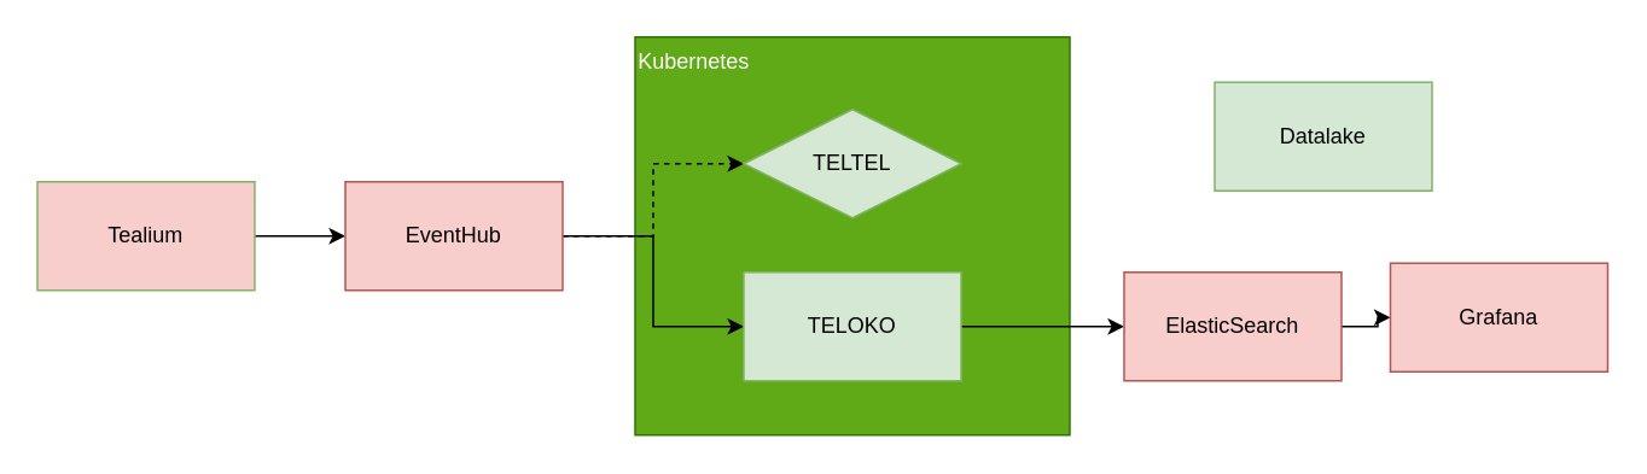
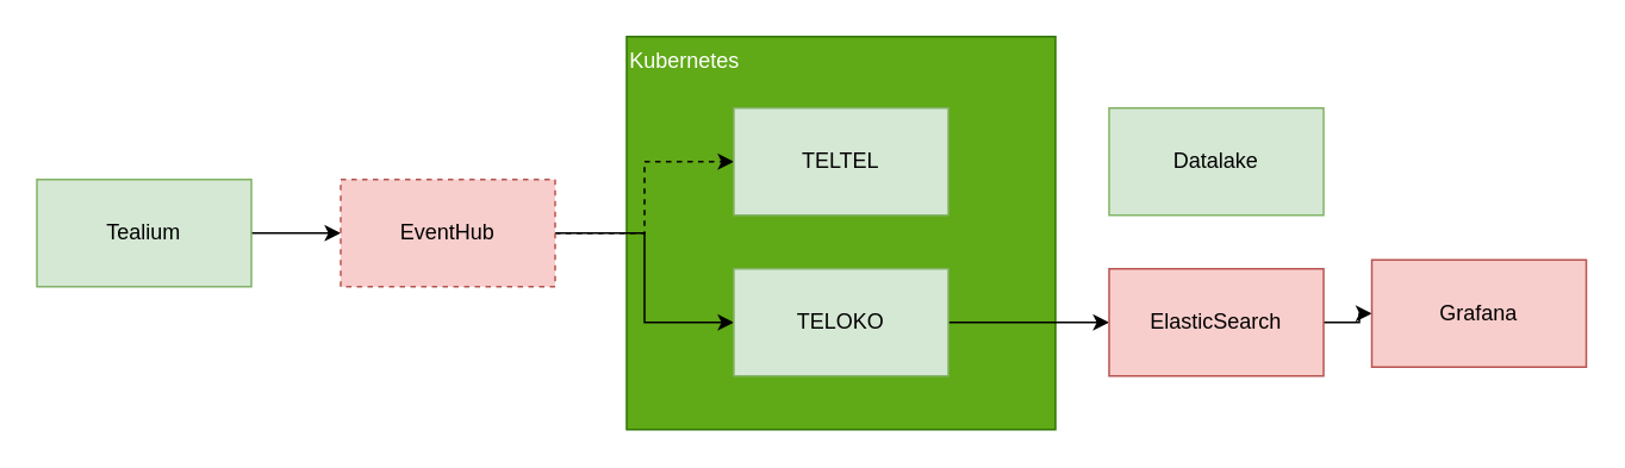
- <mxCell id="11" value="Datalake" style="rounded=0;whiteSpace=wrap;html=1;fillColor=#d5e8d4;strokeColor=#82b366;" vertex="1" parent="1"><mxGeometry x="670" y="45" width="120" height="60" as="geometry" /></mxCell>
+ <mxCell id="11" value="Datalake" style="rounded=0;whiteSpace=wrap;html=1;fillColor=#d5e8d4;strokeColor=#82b366;" vertex="1" parent="1"><mxGeometry x="620" y="60" width="120" height="60" as="geometry" /></mxCell>
- <mxCell id="8" value="TELTEL" style="rhombus;whiteSpace=wrap;html=1;fillColor=#d5e8d4;strokeColor=#82b366;" vertex="1" parent="1"><mxGeometry x="410" y="60" width="120" height="60" as="geometry" /></mxCell>
+ <mxCell id="8" value="TELTEL" style="rounded=0;whiteSpace=wrap;html=1;fillColor=#d5e8d4;strokeColor=#82b366;" vertex="1" parent="1"><mxGeometry x="410" y="60" width="120" height="60" as="geometry" /></mxCell>
- <mxCell id="4" value="Tealium" style="rounded=0;whiteSpace=wrap;html=1;fillColor=#f8cecc;strokeColor=#82b366;" vertex="1" parent="1"><mxGeometry x="20" y="100" width="120" height="60" as="geometry" /></mxCell>
+ <mxCell id="4" value="Tealium" style="rounded=0;whiteSpace=wrap;html=1;fillColor=#d5e8d4;strokeColor=#82b366;" vertex="1" parent="1"><mxGeometry x="20" y="100" width="120" height="60" as="geometry" /></mxCell>
- <mxCell id="7" value="EventHub" style="rounded=0;whiteSpace=wrap;html=1;fillColor=#f8cecc;strokeColor=#b85450;" vertex="1" parent="1"><mxGeometry x="190" y="100" width="120" height="60" as="geometry" /></mxCell>
+ <mxCell id="7" value="EventHub" style="rounded=0;whiteSpace=wrap;html=1;fillColor=#f8cecc;strokeColor=#b85450;dashed=1;" vertex="1" parent="1"><mxGeometry x="190" y="100" width="120" height="60" as="geometry" /></mxCell>
